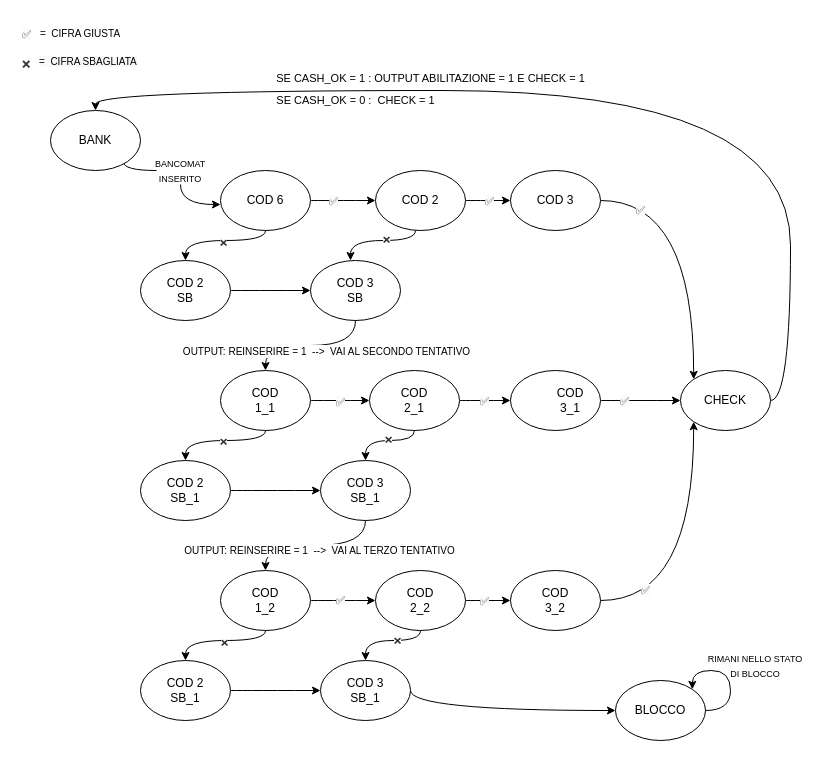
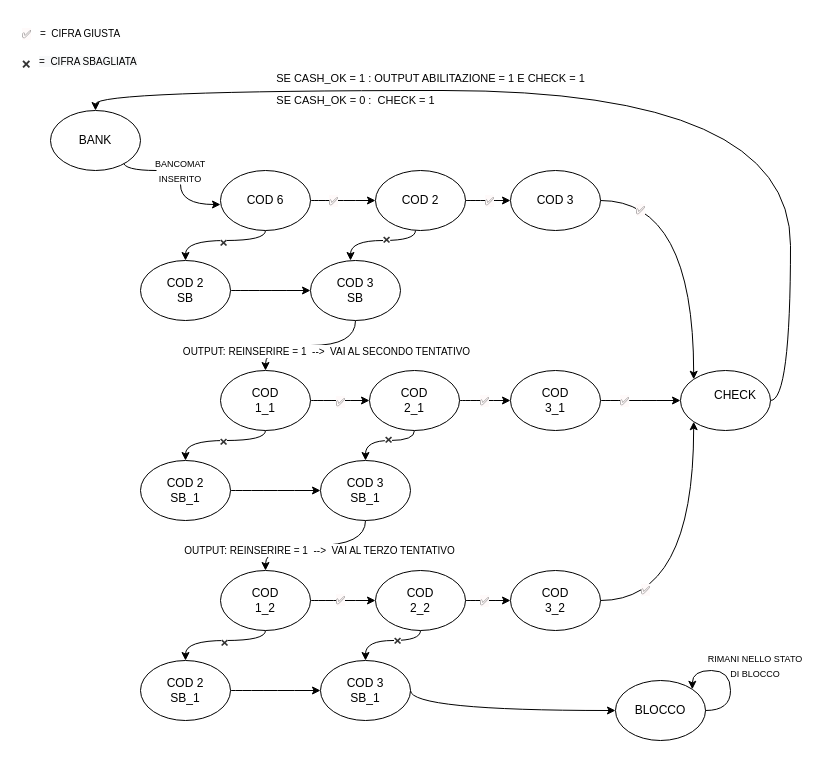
- <mxCell id="46" value="COD 3_1" style="text;html=1;strokeColor=none;fillColor=none;align=center;verticalAlign=middle;whiteSpace=wrap;rounded=0;" parent="1" vertex="1"><mxGeometry x="550" y="390" width="40" height="20" as="geometry" /></mxCell>
+ <mxCell id="46" value="COD 3_1" style="text;html=1;strokeColor=none;fillColor=none;align=center;verticalAlign=middle;whiteSpace=wrap;rounded=0;" parent="1" vertex="1"><mxGeometry x="535" y="390" width="40" height="20" as="geometry" /></mxCell>
- <mxCell id="49" value="CHECK" style="text;html=1;strokeColor=none;fillColor=none;align=center;verticalAlign=middle;whiteSpace=wrap;rounded=0;" parent="1" vertex="1"><mxGeometry x="705" y="390" width="40" height="20" as="geometry" /></mxCell>
+ <mxCell id="49" value="CHECK" style="text;html=1;strokeColor=none;fillColor=none;align=center;verticalAlign=middle;whiteSpace=wrap;rounded=0;" parent="1" vertex="1"><mxGeometry x="715" y="385" width="40" height="20" as="geometry" /></mxCell>
